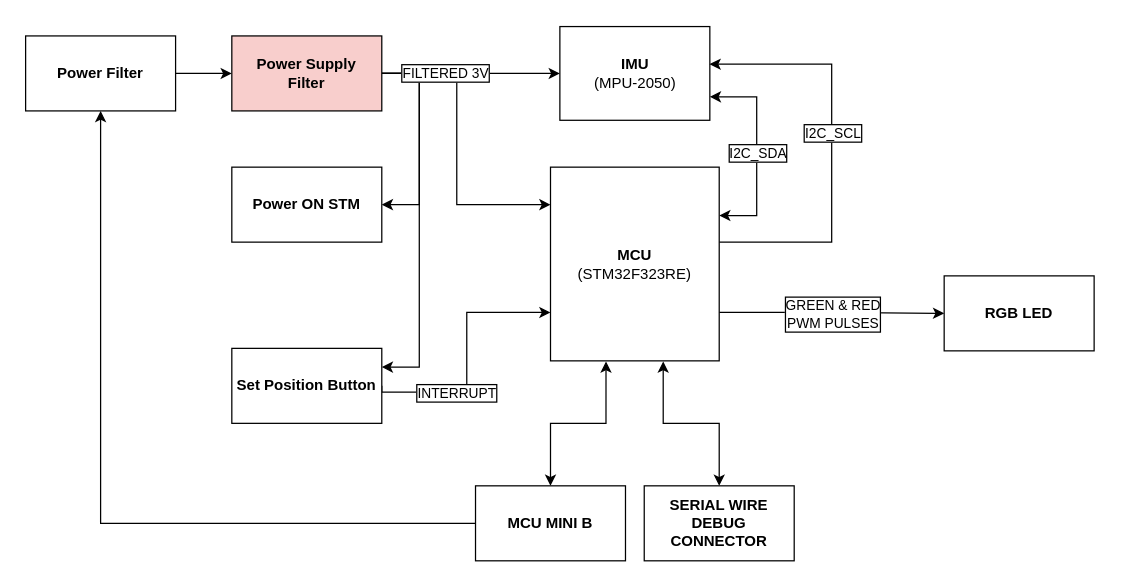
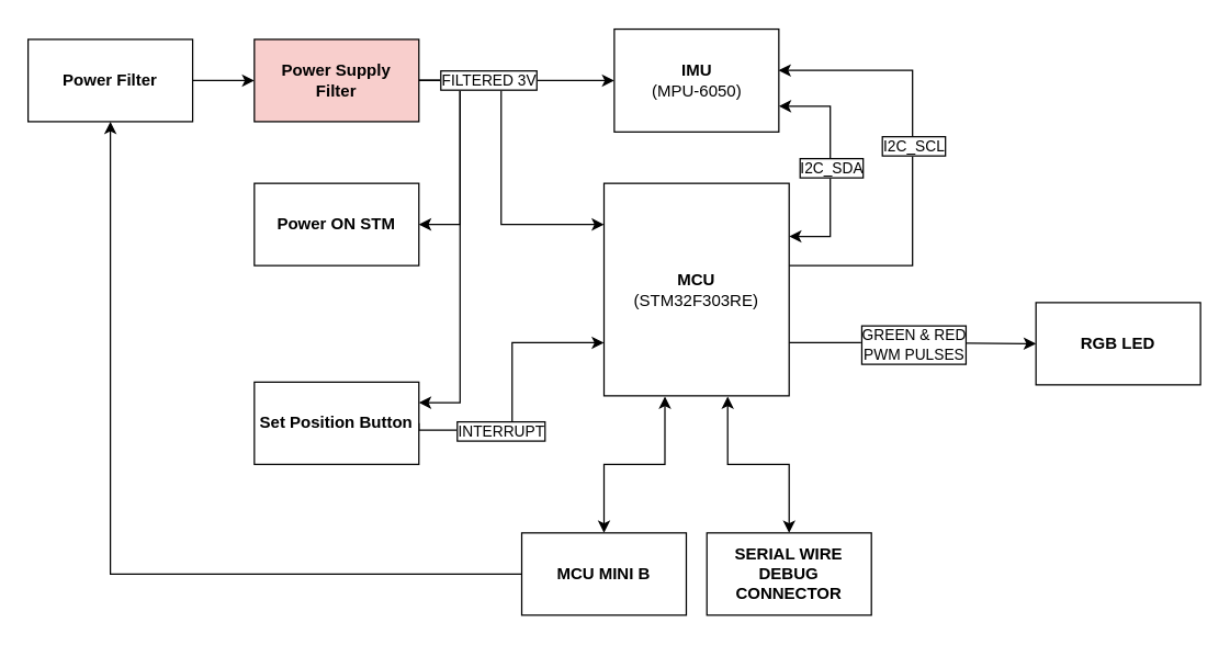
- <mxCell id="12" value="&lt;b&gt;IMU &lt;/b&gt;&lt;br&gt;(MPU-2050)" style="rounded=0;whiteSpace=wrap;html=1;" parent="1" vertex="1"><mxGeometry x="447.5" y="20.5" width="120" height="75" as="geometry" /></mxCell>
+ <mxCell id="12" value="&lt;b&gt;IMU &lt;/b&gt;&lt;br&gt;(MPU-6050)" style="rounded=0;whiteSpace=wrap;html=1;" parent="1" vertex="1"><mxGeometry x="447.5" y="20.5" width="120" height="75" as="geometry" /></mxCell>
- <mxCell id="17" value="&lt;b&gt;MCU &lt;/b&gt;&lt;br&gt;(STM32F323RE)" style="rounded=0;whiteSpace=wrap;html=1;" parent="1" vertex="1"><mxGeometry x="440" y="133" width="135" height="155" as="geometry" /></mxCell>
+ <mxCell id="17" value="&lt;b&gt;MCU &lt;/b&gt;&lt;br&gt;(STM32F303RE)" style="rounded=0;whiteSpace=wrap;html=1;" parent="1" vertex="1"><mxGeometry x="440" y="133" width="135" height="155" as="geometry" /></mxCell>
